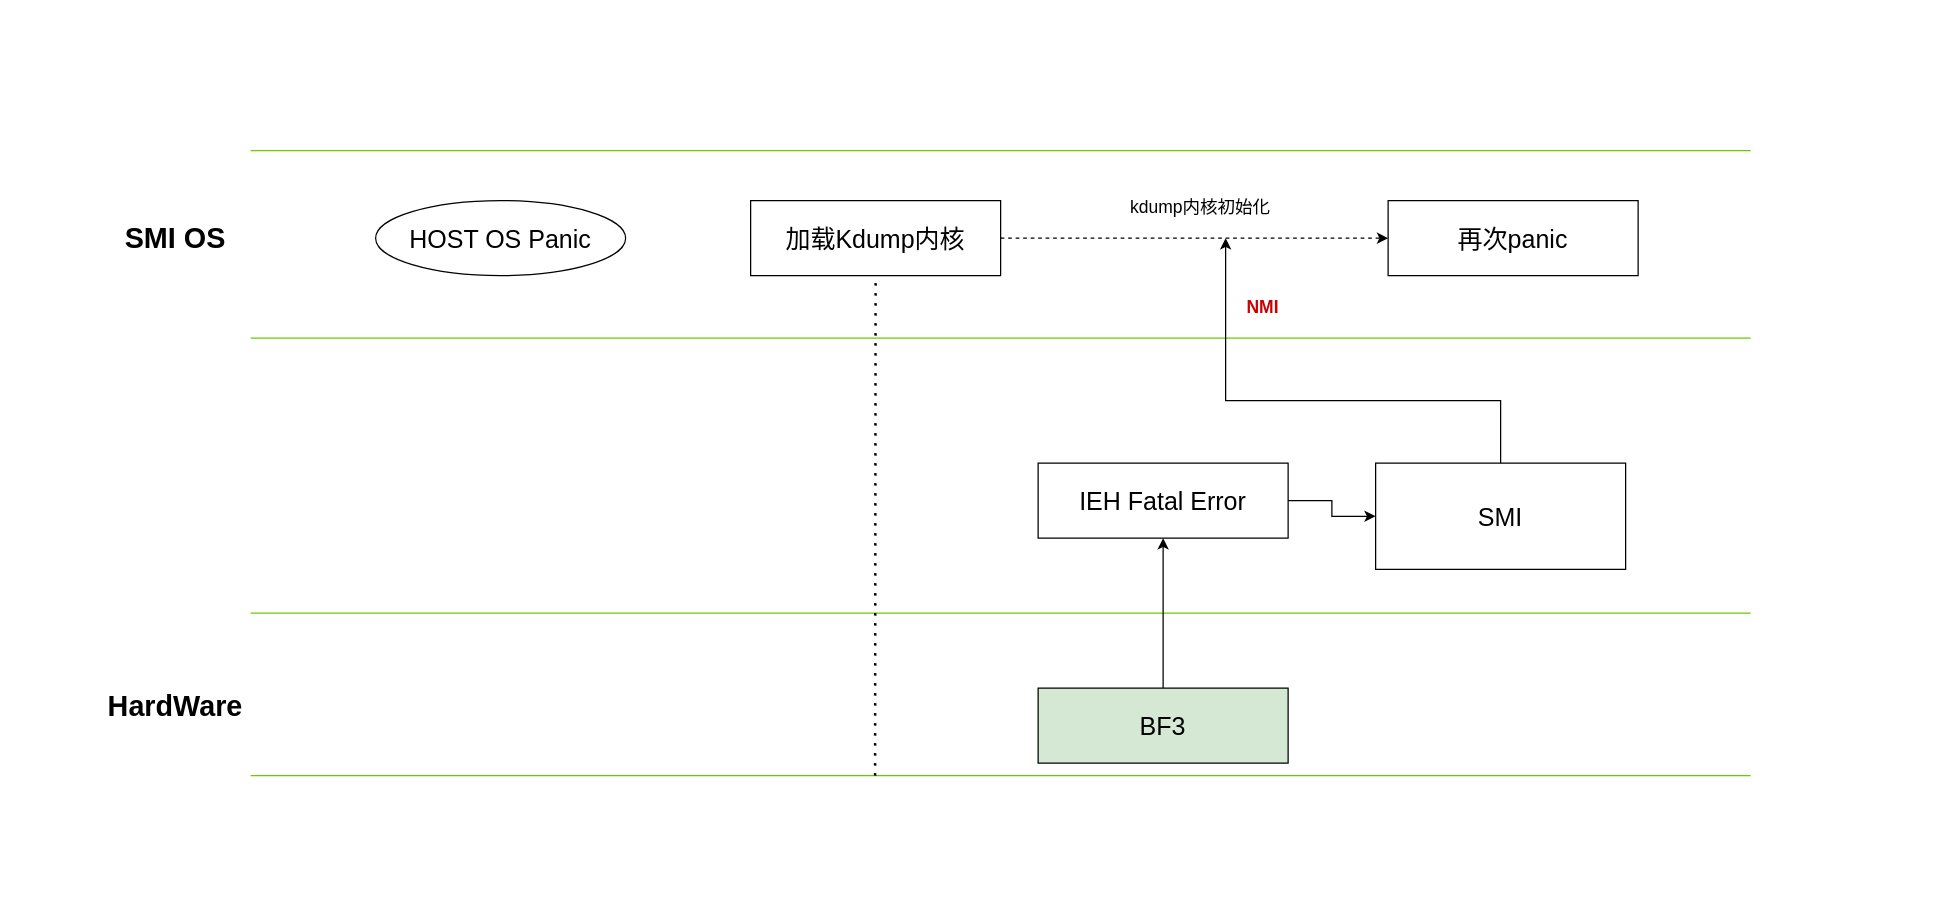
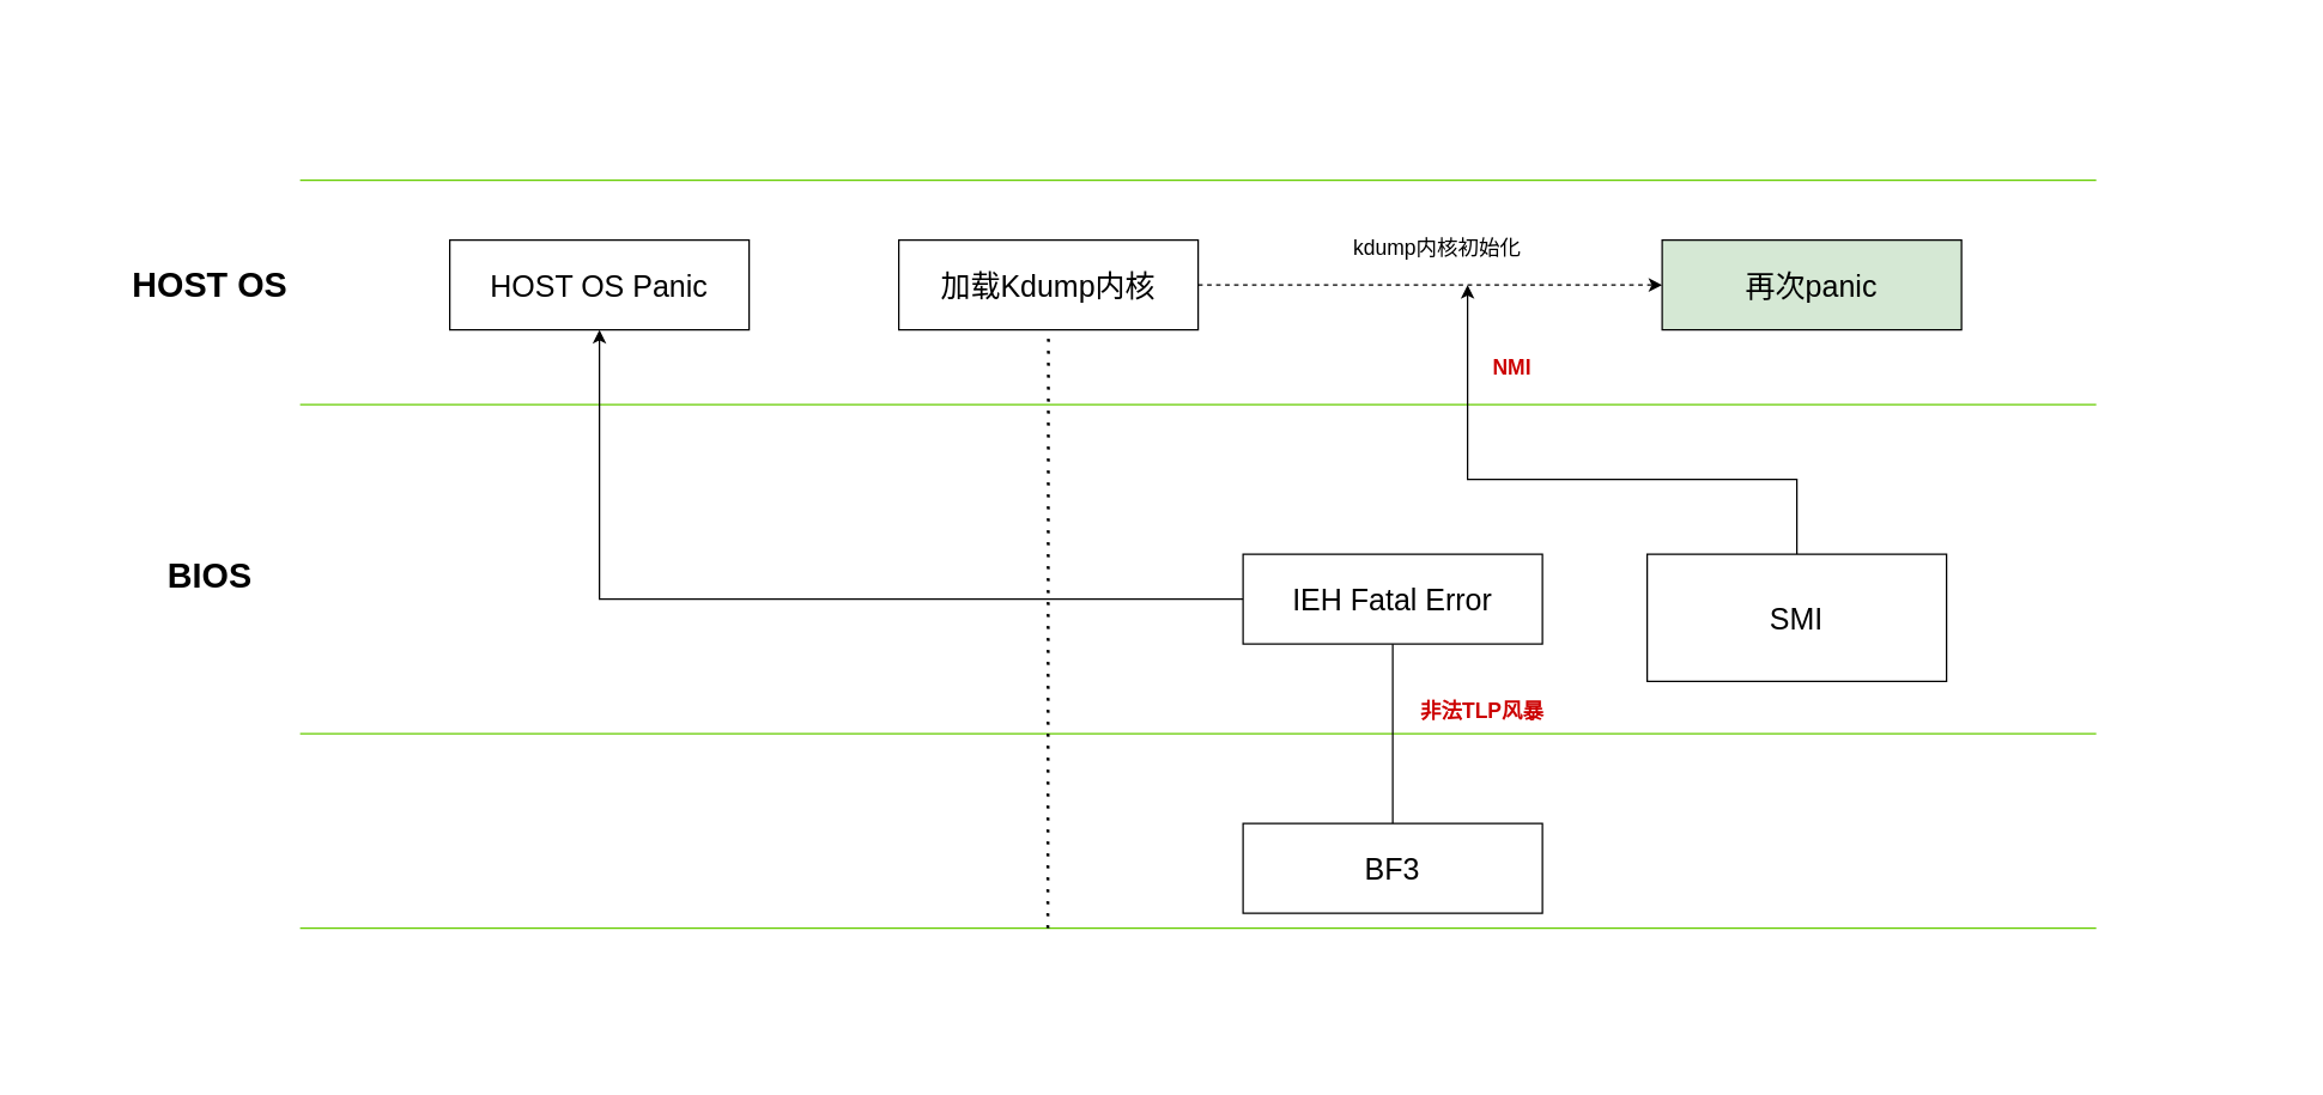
- <mxCell id="21" value="&lt;font style=&quot;font-size: 23px;&quot;&gt;&lt;b style=&quot;&quot;&gt;SMI OS&lt;/b&gt;&lt;/font&gt;" style="text;html=1;align=center;verticalAlign=middle;whiteSpace=wrap;rounded=0;" vertex="1" parent="1"><mxGeometry x="80" y="175" width="120" height="30" as="geometry" /></mxCell>
+ <mxCell id="21" value="&lt;font style=&quot;font-size: 23px;&quot;&gt;&lt;b style=&quot;&quot;&gt;HOST OS&lt;/b&gt;&lt;/font&gt;" style="text;html=1;align=center;verticalAlign=middle;whiteSpace=wrap;rounded=0;" vertex="1" parent="1"><mxGeometry x="80" y="175" width="120" height="30" as="geometry" /></mxCell>
- <mxCell id="3" value="&lt;font style=&quot;font-size: 20px;&quot;&gt;HOST OS Panic&lt;/font&gt;" style="ellipse;whiteSpace=wrap;html=1;" vertex="1" parent="1"><mxGeometry x="300" y="160" width="200" height="60" as="geometry" /></mxCell>
+ <mxCell id="3" value="&lt;font style=&quot;font-size: 20px;&quot;&gt;HOST OS Panic&lt;/font&gt;" style="rounded=0;whiteSpace=wrap;html=1;" vertex="1" parent="1"><mxGeometry x="300" y="160" width="200" height="60" as="geometry" /></mxCell>
- <mxCell id="6" value="&lt;font style=&quot;font-size: 20px;&quot;&gt;再次panic&lt;/font&gt;" style="rounded=0;whiteSpace=wrap;html=1;" vertex="1" parent="1"><mxGeometry x="1110" y="160" width="200" height="60" as="geometry" /></mxCell>
+ <mxCell id="6" value="&lt;font style=&quot;font-size: 20px;&quot;&gt;再次panic&lt;/font&gt;" style="rounded=0;whiteSpace=wrap;html=1;fillColor=#d5e8d4;" vertex="1" parent="1"><mxGeometry x="1110" y="160" width="200" height="60" as="geometry" /></mxCell>
+ <mxCell id="22" value="&lt;font style=&quot;font-size: 23px;&quot;&gt;&lt;b style=&quot;&quot;&gt;BIOS&lt;/b&gt;&lt;/font&gt;" style="text;html=1;align=center;verticalAlign=middle;whiteSpace=wrap;rounded=0;" vertex="1" parent="1"><mxGeometry x="80" y="370" width="120" height="30" as="geometry" /></mxCell>
- <mxCell id="9" style="edgeStyle=orthogonalEdgeStyle;rounded=0;orthogonalLoop=1;jettySize=auto;html=1;entryX=0;entryY=0.5;entryDx=0;entryDy=0;" edge="1" parent="1" source="10" target="12"><mxGeometry relative="1" as="geometry" /></mxCell>
+ <mxCell id="9" style="edgeStyle=orthogonalEdgeStyle;rounded=0;orthogonalLoop=1;jettySize=auto;html=1;" edge="1" parent="1" source="10" target="3"><mxGeometry relative="1" as="geometry" /></mxCell>
- <mxCell id="14" style="edgeStyle=orthogonalEdgeStyle;rounded=0;orthogonalLoop=1;jettySize=auto;html=1;entryX=0.5;entryY=1;entryDx=0;entryDy=0;" edge="1" parent="1" source="15" target="10"><mxGeometry relative="1" as="geometry" /></mxCell>
+ <mxCell id="14" style="edgeStyle=orthogonalEdgeStyle;rounded=0;orthogonalLoop=1;jettySize=auto;html=1;entryX=0.5;entryY=1;entryDx=0;entryDy=0;endArrow=none;" edge="1" parent="1" source="15" target="10"><mxGeometry relative="1" as="geometry" /></mxCell>
+ <mxCell id="16" value="&lt;font style=&quot;font-size: 14px; color: rgb(204, 0, 0);&quot;&gt;&lt;b style=&quot;&quot;&gt;非法TLP风暴&lt;/b&gt;&lt;/font&gt;" style="text;html=1;align=center;verticalAlign=middle;whiteSpace=wrap;rounded=0;" vertex="1" parent="1"><mxGeometry x="930" y="460" width="120" height="30" as="geometry" /></mxCell>
- <mxCell id="23" value="&lt;font style=&quot;font-size: 23px;&quot;&gt;&lt;b style=&quot;&quot;&gt;HardWare&lt;/b&gt;&lt;/font&gt;" style="text;html=1;align=center;verticalAlign=middle;whiteSpace=wrap;rounded=0;" vertex="1" parent="1"><mxGeometry x="80" y="550" width="120" height="30" as="geometry" /></mxCell>
- <mxCell id="15" value="&lt;font style=&quot;font-size: 20px;&quot;&gt;BF3&lt;/font&gt;" style="rounded=0;whiteSpace=wrap;html=1;fillColor=#d5e8d4;" vertex="1" parent="1"><mxGeometry x="830" y="550" width="200" height="60" as="geometry" /></mxCell>
+ <mxCell id="15" value="&lt;font style=&quot;font-size: 20px;&quot;&gt;BF3&lt;/font&gt;" style="rounded=0;whiteSpace=wrap;html=1;" vertex="1" parent="1"><mxGeometry x="830" y="550" width="200" height="60" as="geometry" /></mxCell>
